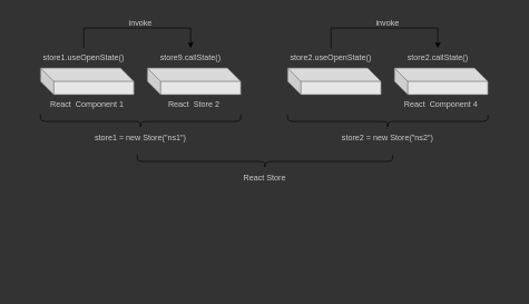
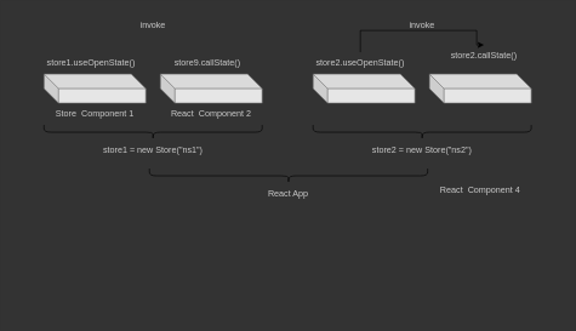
- <mxCell id="15" style="edgeStyle=orthogonalEdgeStyle;html=1;entryX=0.5;entryY=0;entryDx=0;entryDy=0;exitX=0.5;exitY=0;exitDx=0;exitDy=0;rounded=0;fontColor=#CCCCCC;" edge="1" parent="1" source="16" target="17"><mxGeometry relative="1" as="geometry"><Array as="points"><mxPoint x="125" y="41.25" /><mxPoint x="285" y="41.25" /></Array></mxGeometry></mxCell>
- <mxCell id="20" value="store2.callState()" style="text;html=1;strokeColor=none;fillColor=none;align=center;verticalAlign=middle;whiteSpace=wrap;rounded=0;fontColor=#CCCCCC;" vertex="1" parent="1"><mxGeometry x="590" y="71.25" width="130" height="30" as="geometry" /></mxCell>
+ <mxCell id="20" value="store2.callState()" style="text;html=1;strokeColor=none;fillColor=none;align=center;verticalAlign=middle;whiteSpace=wrap;rounded=0;fontColor=#CCCCCC;" vertex="1" parent="1"><mxGeometry x="600" y="61.25" width="130" height="30" as="geometry" /></mxCell>
- <mxCell id="5" value="React&amp;nbsp; Component 1" style="text;html=1;strokeColor=none;fillColor=none;align=center;verticalAlign=middle;whiteSpace=wrap;rounded=0;fontColor=#CCCCCC;" vertex="1" parent="1"><mxGeometry x="70" y="141.25" width="120" height="30" as="geometry" /></mxCell>
+ <mxCell id="5" value="Store&amp;nbsp; Component 1" style="text;html=1;strokeColor=none;fillColor=none;align=center;verticalAlign=middle;whiteSpace=wrap;rounded=0;fontColor=#CCCCCC;" vertex="1" parent="1"><mxGeometry x="70" y="141.25" width="120" height="30" as="geometry" /></mxCell>
- <mxCell id="11" value="React&amp;nbsp; Store 2" style="text;html=1;strokeColor=none;fillColor=none;align=center;verticalAlign=middle;whiteSpace=wrap;rounded=0;fontColor=#CCCCCC;" vertex="1" parent="1"><mxGeometry x="230" y="141.25" width="120" height="30" as="geometry" /></mxCell>
+ <mxCell id="11" value="React&amp;nbsp; Component 2" style="text;html=1;strokeColor=none;fillColor=none;align=center;verticalAlign=middle;whiteSpace=wrap;rounded=0;fontColor=#CCCCCC;" vertex="1" parent="1"><mxGeometry x="230" y="141.25" width="120" height="30" as="geometry" /></mxCell>
- <mxCell id="14" value="React&amp;nbsp; Component 4" style="text;html=1;strokeColor=none;fillColor=none;align=center;verticalAlign=middle;whiteSpace=wrap;rounded=0;fontColor=#CCCCCC;" vertex="1" parent="1"><mxGeometry x="600" y="141.25" width="120" height="30" as="geometry" /></mxCell>
+ <mxCell id="14" value="React&amp;nbsp; Component 4" style="text;html=1;strokeColor=none;fillColor=none;align=center;verticalAlign=middle;whiteSpace=wrap;rounded=0;fontColor=#CCCCCC;" vertex="1" parent="1"><mxGeometry x="600" y="246.25" width="120" height="30" as="geometry" /></mxCell>
- <mxCell id="7" value="React Store" style="text;html=1;strokeColor=none;fillColor=none;align=center;verticalAlign=middle;whiteSpace=wrap;rounded=0;fontColor=#CCCCCC;" vertex="1" parent="1"><mxGeometry x="326.25" y="251.25" width="140" height="30" as="geometry" /></mxCell>
+ <mxCell id="7" value="React App" style="text;html=1;strokeColor=none;fillColor=none;align=center;verticalAlign=middle;whiteSpace=wrap;rounded=0;fontColor=#CCCCCC;" vertex="1" parent="1"><mxGeometry x="326.25" y="251.25" width="140" height="30" as="geometry" /></mxCell>
